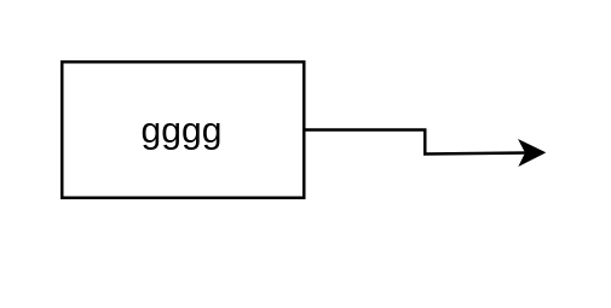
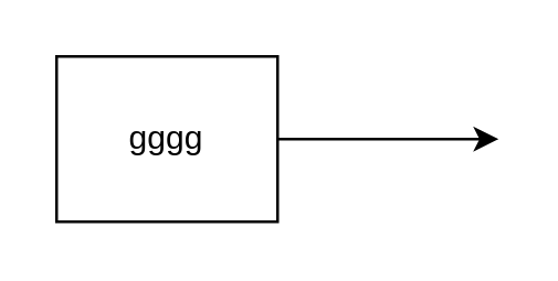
- <mxCell id="3" value="gggg" style="rounded=0;whiteSpace=wrap;html=1;" vertex="1" parent="1"><mxGeometry x="20" y="20" width="80" height="45" as="geometry" /></mxCell>
+ <mxCell id="3" value="gggg" style="rounded=0;whiteSpace=wrap;html=1;" vertex="1" parent="1"><mxGeometry x="20" y="20" width="80" height="60" as="geometry" /></mxCell>
